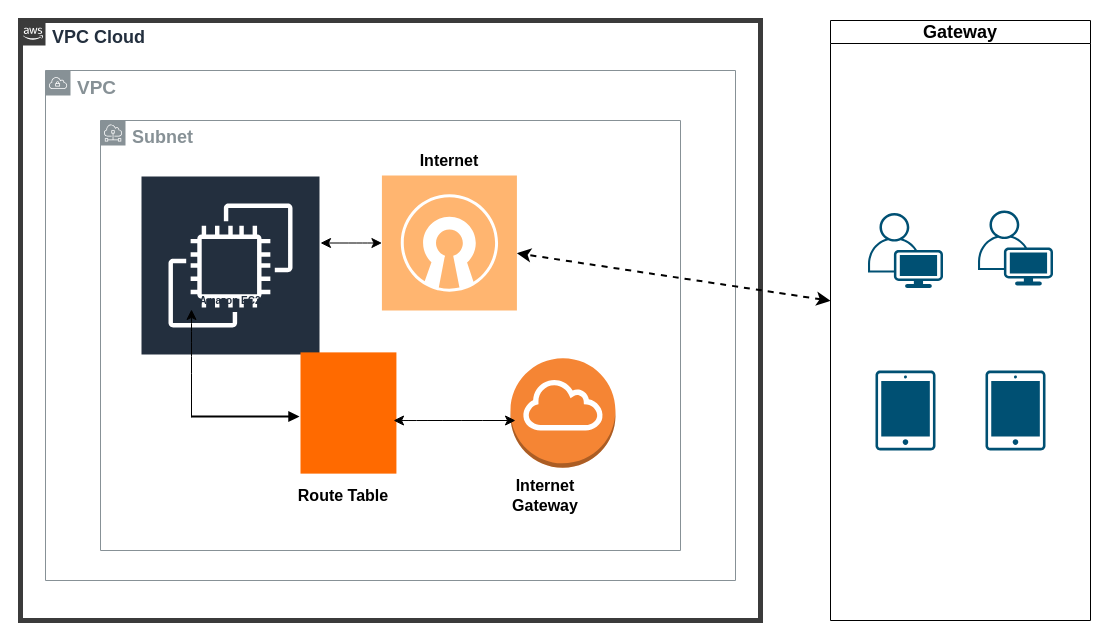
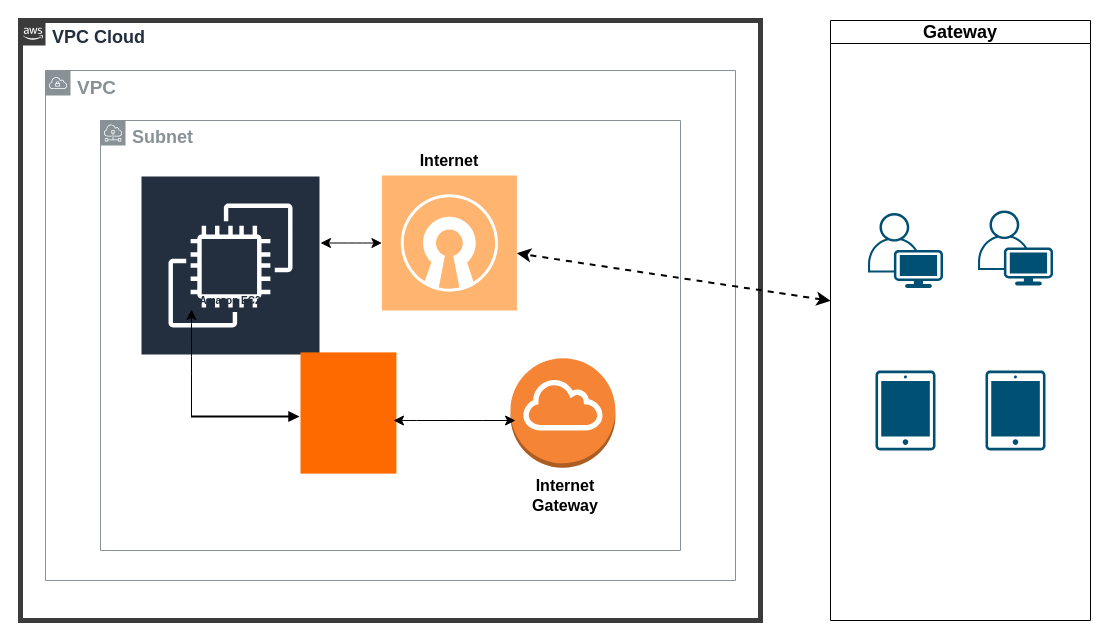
- <mxCell id="12" value="&lt;b&gt;Route Table&lt;/b&gt;" style="text;strokeColor=none;fillColor=none;html=1;align=center;verticalAlign=middle;whiteSpace=wrap;rounded=0;fontSize=16;" vertex="1" parent="2"><mxGeometry x="269.92" y="460" width="106" height="30" as="geometry" /></mxCell>
- <mxCell id="13" value="&lt;b&gt;Internet Gateway&lt;/b&gt;" style="text;strokeColor=none;fillColor=none;html=1;align=center;verticalAlign=middle;whiteSpace=wrap;rounded=0;fontSize=16;" vertex="1" parent="2"><mxGeometry x="470" y="460" width="110" height="30" as="geometry" /></mxCell>
+ <mxCell id="13" value="&lt;b&gt;Internet Gateway&lt;/b&gt;" style="text;strokeColor=none;fillColor=none;html=1;align=center;verticalAlign=middle;whiteSpace=wrap;rounded=0;fontSize=16;" vertex="1" parent="2"><mxGeometry x="490" y="460" width="110" height="30" as="geometry" /></mxCell>
